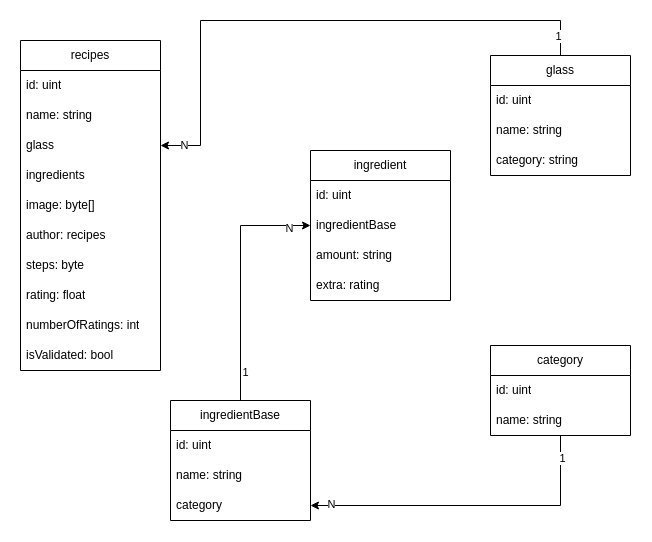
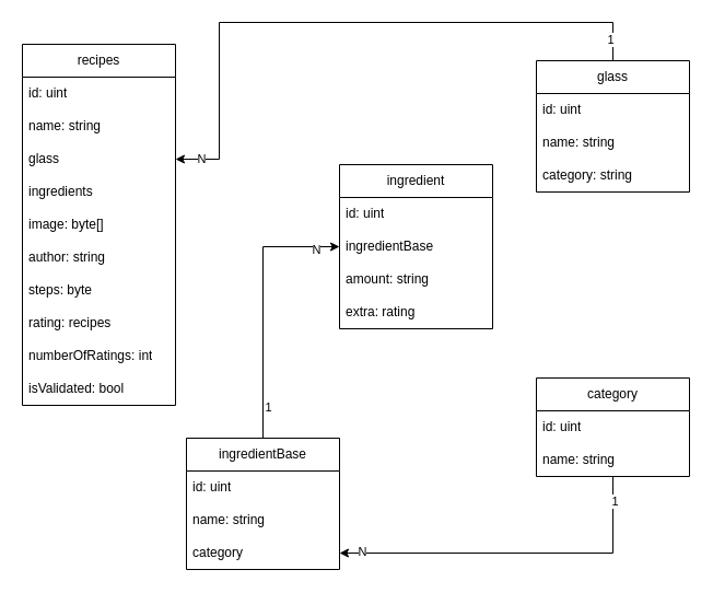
- <mxCell id="8" value="author: recipes" style="text;strokeColor=none;fillColor=none;align=left;verticalAlign=middle;spacingLeft=4;spacingRight=4;overflow=hidden;points=[[0,0.5],[1,0.5]];portConstraint=eastwest;rotatable=0;whiteSpace=wrap;html=1;" vertex="1" parent="2"><mxGeometry y="180" width="140" height="30" as="geometry" /></mxCell>
+ <mxCell id="8" value="author: string" style="text;strokeColor=none;fillColor=none;align=left;verticalAlign=middle;spacingLeft=4;spacingRight=4;overflow=hidden;points=[[0,0.5],[1,0.5]];portConstraint=eastwest;rotatable=0;whiteSpace=wrap;html=1;" vertex="1" parent="2"><mxGeometry y="180" width="140" height="30" as="geometry" /></mxCell>
- <mxCell id="10" value="rating: float" style="text;strokeColor=none;fillColor=none;align=left;verticalAlign=middle;spacingLeft=4;spacingRight=4;overflow=hidden;points=[[0,0.5],[1,0.5]];portConstraint=eastwest;rotatable=0;whiteSpace=wrap;html=1;" vertex="1" parent="2"><mxGeometry y="240" width="140" height="30" as="geometry" /></mxCell>
+ <mxCell id="10" value="rating: recipes" style="text;strokeColor=none;fillColor=none;align=left;verticalAlign=middle;spacingLeft=4;spacingRight=4;overflow=hidden;points=[[0,0.5],[1,0.5]];portConstraint=eastwest;rotatable=0;whiteSpace=wrap;html=1;" vertex="1" parent="2"><mxGeometry y="240" width="140" height="30" as="geometry" /></mxCell>
